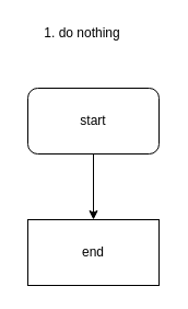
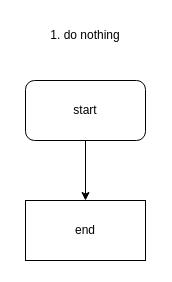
- <mxCell id="5" value="1. do nothing" style="text;html=1;align=center;verticalAlign=middle;whiteSpace=wrap;rounded=0;" vertex="1" parent="1"><mxGeometry x="10" y="15" width="130" height="30" as="geometry" /></mxCell>
+ <mxCell id="5" value="1. do nothing" style="text;html=1;align=center;verticalAlign=middle;whiteSpace=wrap;rounded=0;" vertex="1" parent="1"><mxGeometry x="20" y="20" width="130" height="30" as="geometry" /></mxCell>
